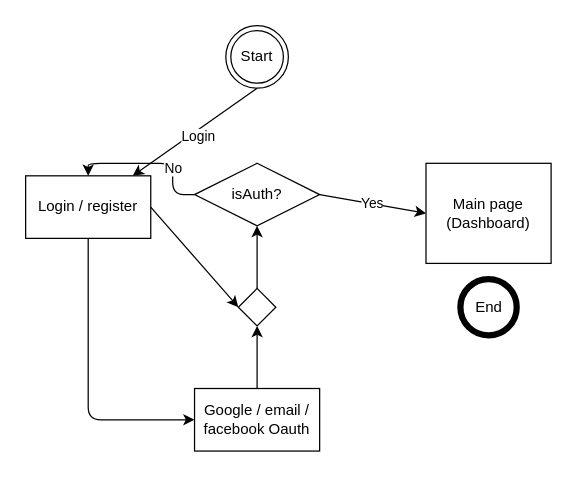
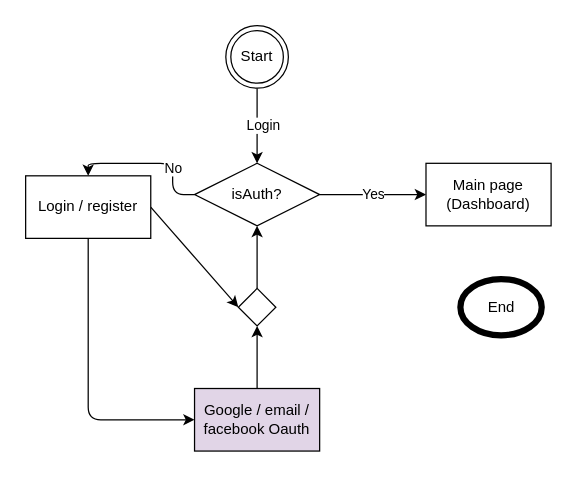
- <mxCell id="2" value="Login" style="edgeStyle=none;html=1;exitX=0.5;exitY=1;exitDx=0;exitDy=0;" edge="1" parent="1" source="3" target="10"><mxGeometry y="5" relative="1" as="geometry"><mxPoint as="offset" /></mxGeometry></mxCell>
+ <mxCell id="2" value="Login" style="edgeStyle=none;html=1;exitX=0.5;exitY=1;exitDx=0;exitDy=0;entryX=0.5;entryY=0;entryDx=0;entryDy=0;" edge="1" parent="1" source="3" target="6"><mxGeometry y="5" relative="1" as="geometry"><mxPoint as="offset" /></mxGeometry></mxCell>
- <mxCell id="7" value="Main page (Dashboard)" style="html=1;dashed=0;whiteSpace=wrap;" vertex="1" parent="1"><mxGeometry x="340" y="130" width="100" height="80" as="geometry" /></mxCell>
+ <mxCell id="7" value="Main page (Dashboard)" style="html=1;dashed=0;whiteSpace=wrap;" vertex="1" parent="1"><mxGeometry x="340" y="130" width="100" height="50" as="geometry" /></mxCell>
- <mxCell id="15" value="End" style="shape=ellipse;html=1;dashed=0;whiteSpace=wrap;aspect=fixed;strokeWidth=5;perimeter=ellipsePerimeter;" vertex="1" parent="1"><mxGeometry x="367.5" y="222.5" width="45" height="45" as="geometry" /></mxCell>
+ <mxCell id="15" value="End" style="shape=ellipse;html=1;dashed=0;whiteSpace=wrap;aspect=fixed;strokeWidth=5;perimeter=ellipsePerimeter;" vertex="1" parent="1"><mxGeometry x="367.5" y="222.5" width="65" height="45" as="geometry" /></mxCell>
- <mxCell id="14" value="Google / email / facebook Oauth" style="html=1;dashed=0;whiteSpace=wrap;" vertex="1" parent="1"><mxGeometry x="155" y="310" width="100" height="50" as="geometry" /></mxCell>
+ <mxCell id="14" value="Google / email / facebook Oauth" style="html=1;dashed=0;whiteSpace=wrap;fillColor=#e1d5e7;" vertex="1" parent="1"><mxGeometry x="155" y="310" width="100" height="50" as="geometry" /></mxCell>
